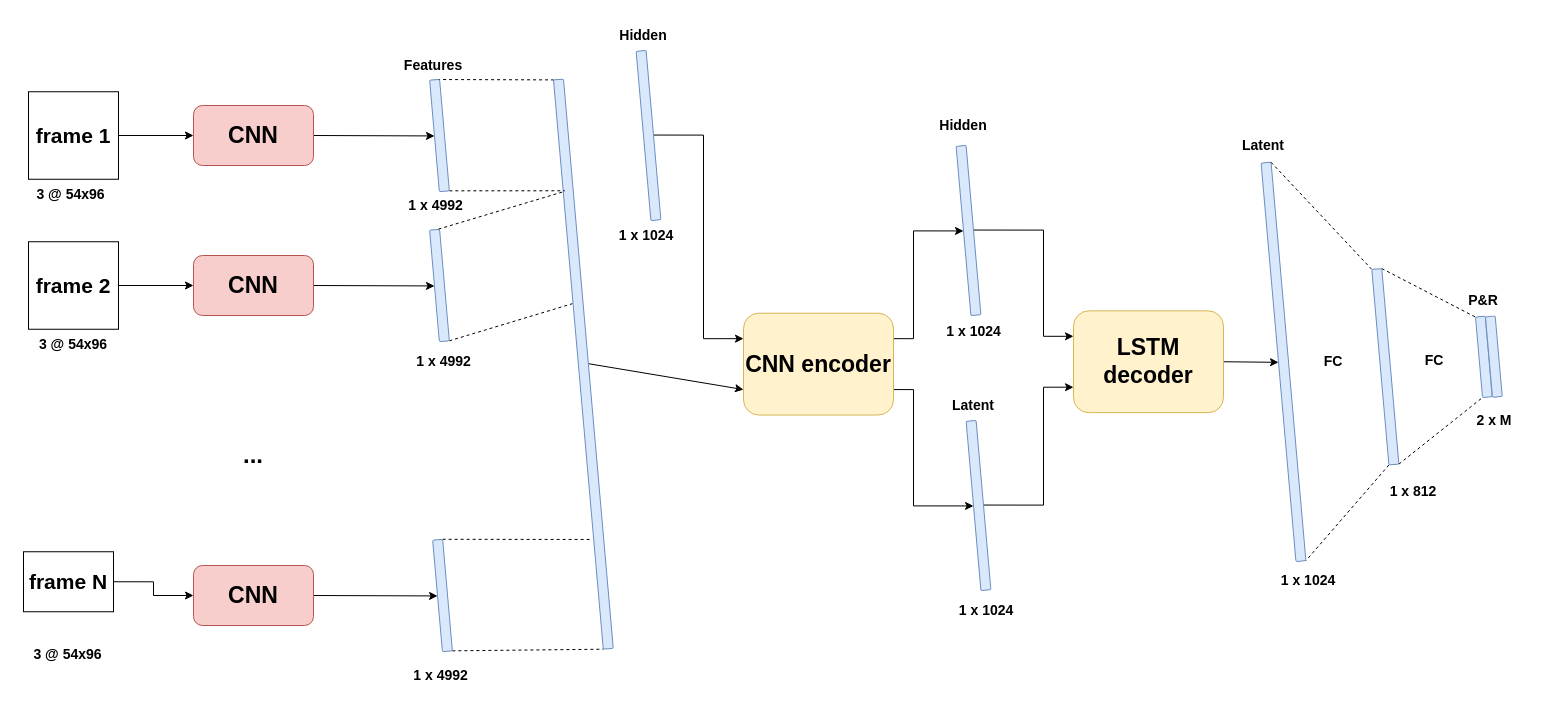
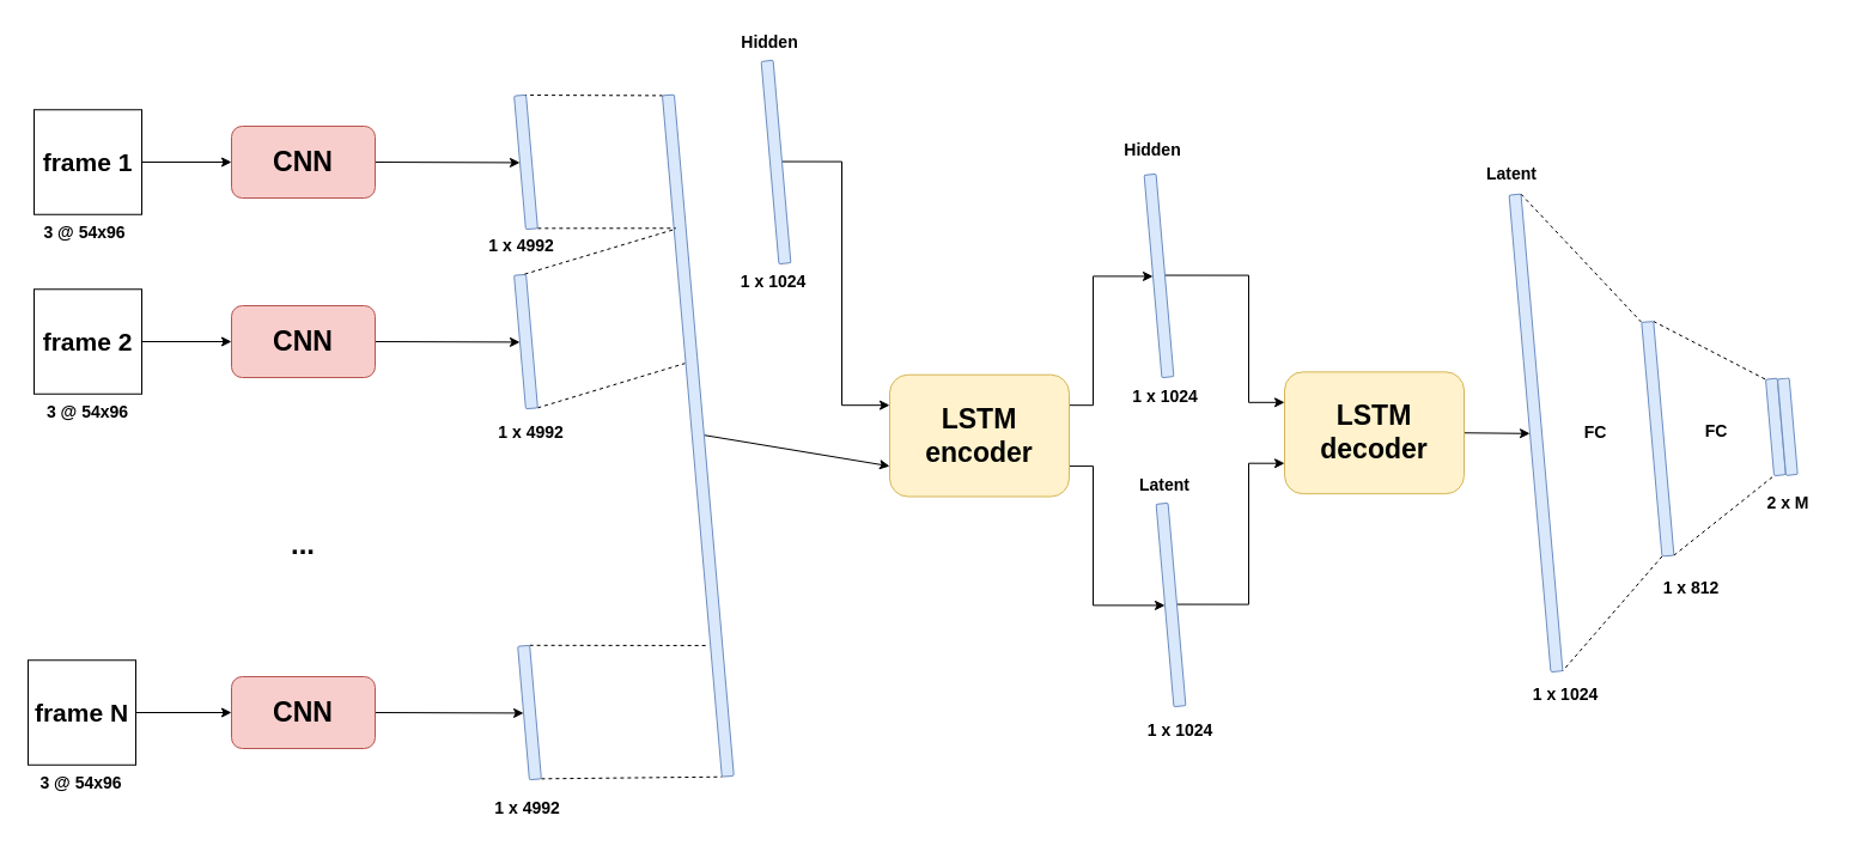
- <mxCell id="18" value="Features" style="text;html=1;strokeColor=none;fillColor=none;align=center;verticalAlign=middle;whiteSpace=wrap;rounded=0;fontStyle=1;fontSize=14;" parent="1" vertex="1"><mxGeometry x="403" y="50" width="60" height="30" as="geometry" /></mxCell>
- <mxCell id="16" value="&lt;span style=&quot;font-size: 14px;&quot;&gt;&lt;font style=&quot;font-size: 14px;&quot;&gt;P&amp;amp;R&lt;/font&gt;&lt;/span&gt;" style="text;html=1;strokeColor=none;fillColor=none;align=center;verticalAlign=middle;whiteSpace=wrap;rounded=0;fontStyle=1;fontSize=14;" parent="1" vertex="1"><mxGeometry x="1453.37" y="285" width="60" height="30" as="geometry" /></mxCell>
- <mxCell id="38" value="&lt;font style=&quot;font-size: 23px;&quot;&gt;&lt;span style=&quot;font-size: 23px;&quot;&gt;CNN encoder&lt;/span&gt;&lt;/font&gt;" style="rounded=1;whiteSpace=wrap;html=1;fontFamily=Helvetica;fontSize=23;fillColor=#fff2cc;strokeColor=#d6b656;fontStyle=1" parent="1" vertex="1"><mxGeometry x="743" y="312.71" width="150" height="101.81" as="geometry" /></mxCell>
+ <mxCell id="38" value="&lt;font style=&quot;font-size: 23px;&quot;&gt;&lt;span style=&quot;font-size: 23px;&quot;&gt;LSTM encoder&lt;/span&gt;&lt;/font&gt;" style="rounded=1;whiteSpace=wrap;html=1;fontFamily=Helvetica;fontSize=23;fillColor=#fff2cc;strokeColor=#d6b656;fontStyle=1" parent="1" vertex="1"><mxGeometry x="743" y="312.71" width="150" height="101.81" as="geometry" /></mxCell>
- <mxCell id="50" value="frame N" style="rounded=0;whiteSpace=wrap;html=1;fontFamily=Helvetica;fontSize=21;fontColor=default;fontStyle=1" parent="1" vertex="1"><mxGeometry x="23" y="551.25" width="90" height="60" as="geometry" /></mxCell>
+ <mxCell id="50" value="frame N" style="rounded=0;whiteSpace=wrap;html=1;fontFamily=Helvetica;fontSize=21;fontColor=default;fontStyle=1" parent="1" vertex="1"><mxGeometry x="23" y="551.25" width="90" height="87.5" as="geometry" /></mxCell>
